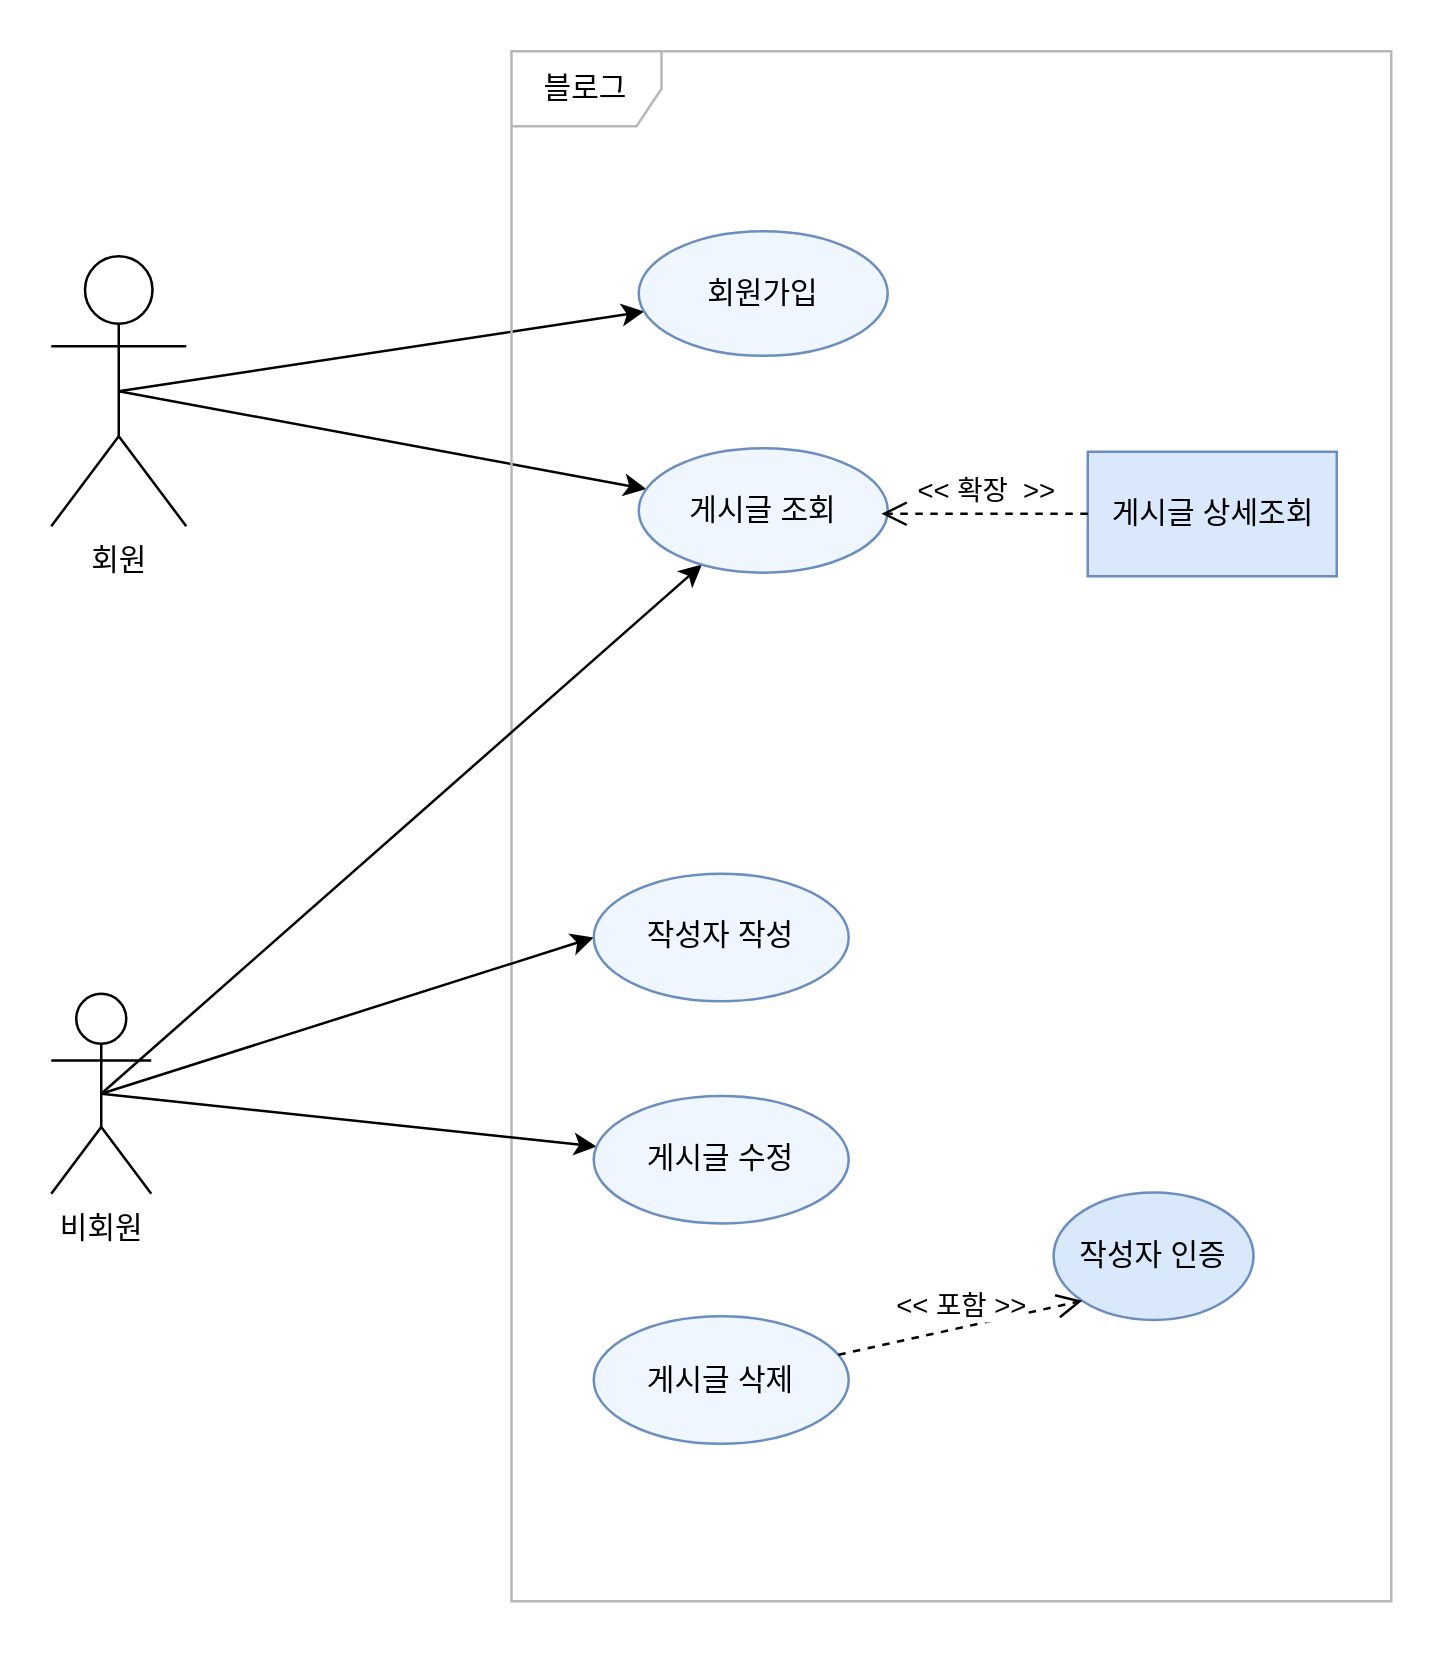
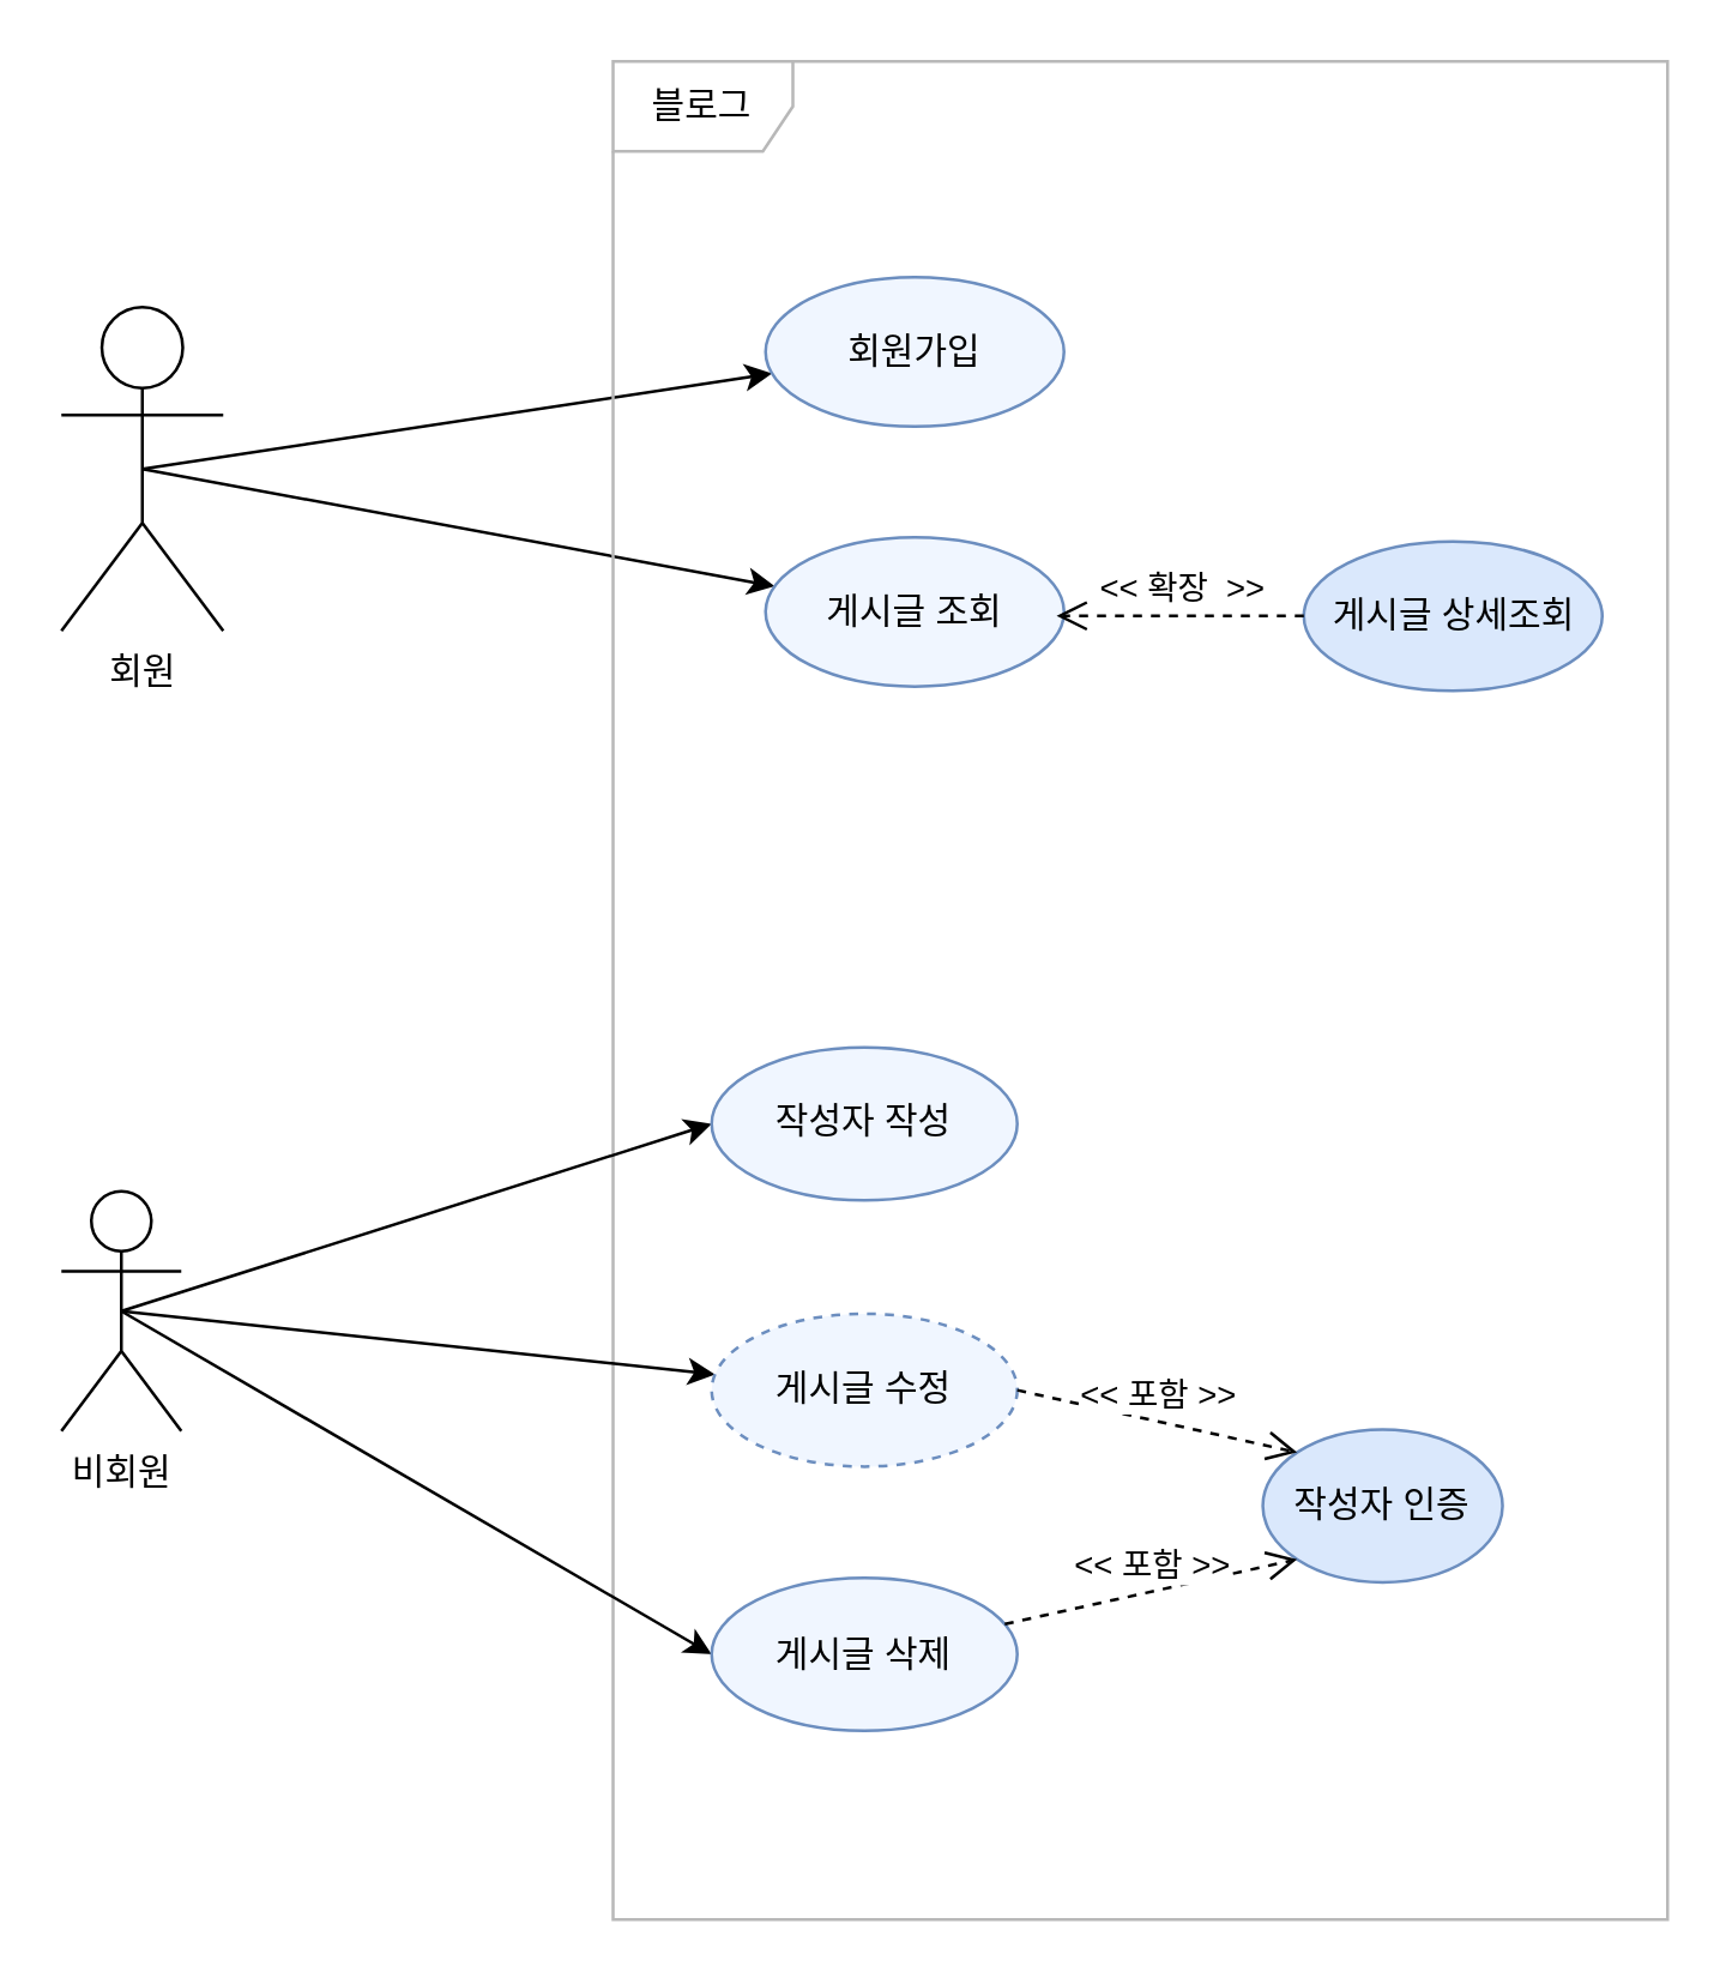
- <mxCell id="20" value="게시글 상세조회" style="whiteSpace=wrap;html=1;fillColor=#dae8fc;strokeColor=#6c8ebf;rounded=0;" vertex="1" parent="17"><mxGeometry x="179.613" y="88.206" width="99.587" height="49.794" as="geometry" /></mxCell>
+ <mxCell id="20" value="게시글 상세조회" style="ellipse;whiteSpace=wrap;html=1;fillColor=#dae8fc;strokeColor=#6c8ebf;" vertex="1" parent="17"><mxGeometry x="179.613" y="88.206" width="99.587" height="49.794" as="geometry" /></mxCell>
- <mxCell id="8" style="rounded=0;orthogonalLoop=1;jettySize=auto;html=1;exitX=0.5;exitY=0.5;exitDx=0;exitDy=0;exitPerimeter=0;" edge="1" parent="1" source="9" target="19"><mxGeometry relative="1" as="geometry" /></mxCell>
+ <mxCell id="8" style="rounded=0;orthogonalLoop=1;jettySize=auto;html=1;exitX=0.5;exitY=0.5;exitDx=0;exitDy=0;exitPerimeter=0;entryX=0;entryY=0.5;entryDx=0;entryDy=0;" edge="1" parent="1" source="9" target="11"><mxGeometry relative="1" as="geometry" /></mxCell>
- <mxCell id="12" value="게시글 수정" style="ellipse;whiteSpace=wrap;html=1;fillColor=#f0f6ff;strokeColor=#6c8ebf;" vertex="1" parent="10"><mxGeometry y="88.869" width="101.981" height="50.99" as="geometry" /></mxCell>
+ <mxCell id="12" value="게시글 수정" style="ellipse;whiteSpace=wrap;html=1;fillColor=#f0f6ff;strokeColor=#6c8ebf;dashed=1;" vertex="1" parent="10"><mxGeometry y="88.869" width="101.981" height="50.99" as="geometry" /></mxCell>
+ <mxCell id="15" value="&amp;lt;&amp;lt; 포함 &amp;gt;&amp;gt;" style="html=1;verticalAlign=bottom;endArrow=open;dashed=1;endSize=8;elbow=vertical;rounded=0;exitX=1;exitY=0.5;exitDx=0;exitDy=0;entryX=0;entryY=0;entryDx=0;entryDy=0;" edge="1" parent="10" source="12" target="14"><mxGeometry relative="1" as="geometry"><mxPoint x="155.52" y="140.063" as="sourcePoint" /><mxPoint x="93.604" y="137.674" as="targetPoint" /></mxGeometry></mxCell>
